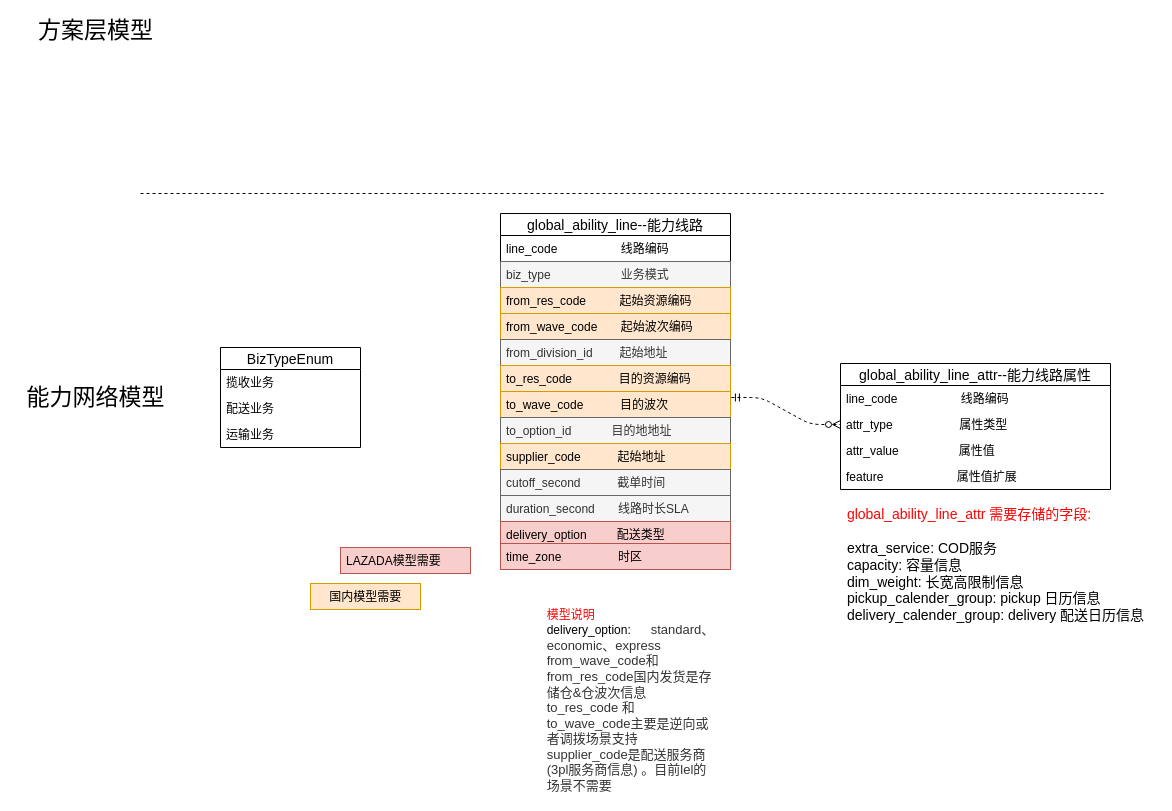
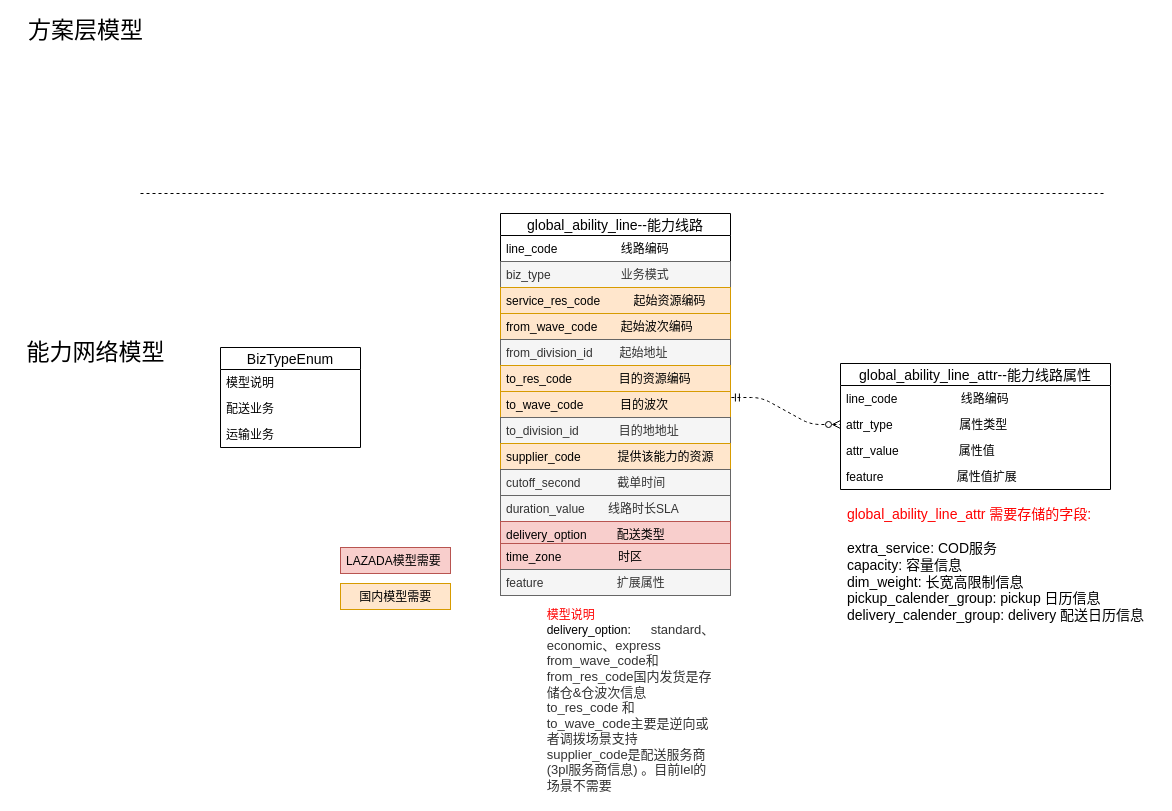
- <mxCell id="27" value="&lt;font style=&quot;font-size: 23px&quot;&gt;方案层模型&lt;/font&gt;" style="text;html=1;align=center;verticalAlign=middle;resizable=0;points=[];autosize=1;" parent="1" vertex="1"><mxGeometry x="30" y="20" width="130" height="20" as="geometry" /></mxCell>
+ <mxCell id="27" value="&lt;font style=&quot;font-size: 23px&quot;&gt;方案层模型&lt;/font&gt;" style="text;html=1;align=center;verticalAlign=middle;resizable=0;points=[];autosize=1;" parent="1" vertex="1"><mxGeometry x="20" y="20" width="130" height="20" as="geometry" /></mxCell>
- <mxCell id="5" value="from_res_code          起始资源编码" style="text;spacingLeft=4;spacingRight=4;overflow=hidden;rotatable=0;points=[[0,0.5],[1,0.5]];portConstraint=eastwest;fontSize=12;fillColor=#ffe6cc;strokeColor=#d79b00;" parent="2" vertex="1"><mxGeometry y="74" width="230" height="26" as="geometry" /></mxCell>
+ <mxCell id="5" value="service_res_code          起始资源编码" style="text;spacingLeft=4;spacingRight=4;overflow=hidden;rotatable=0;points=[[0,0.5],[1,0.5]];portConstraint=eastwest;fontSize=12;fillColor=#ffe6cc;strokeColor=#d79b00;" parent="2" vertex="1"><mxGeometry y="74" width="230" height="26" as="geometry" /></mxCell>
- <mxCell id="22" value="揽收业务" style="text;strokeColor=none;fillColor=none;spacingLeft=4;spacingRight=4;overflow=hidden;rotatable=0;points=[[0,0.5],[1,0.5]];portConstraint=eastwest;fontSize=12;" parent="21" vertex="1"><mxGeometry y="22" width="140" height="26" as="geometry" /></mxCell>
+ <mxCell id="22" value="模型说明" style="text;strokeColor=none;fillColor=none;spacingLeft=4;spacingRight=4;overflow=hidden;rotatable=0;points=[[0,0.5],[1,0.5]];portConstraint=eastwest;fontSize=12;" parent="21" vertex="1"><mxGeometry y="22" width="140" height="26" as="geometry" /></mxCell>
- <mxCell id="26" value="&lt;font style=&quot;font-size: 23px&quot;&gt;能力网络模型&lt;/font&gt;" style="text;html=1;align=center;verticalAlign=middle;resizable=0;points=[];autosize=1;" parent="1" vertex="1"><mxGeometry x="20" y="387" width="150" height="20" as="geometry" /></mxCell>
+ <mxCell id="26" value="&lt;font style=&quot;font-size: 23px&quot;&gt;能力网络模型&lt;/font&gt;" style="text;html=1;align=center;verticalAlign=middle;resizable=0;points=[];autosize=1;" parent="1" vertex="1"><mxGeometry x="20" y="342" width="150" height="20" as="geometry" /></mxCell>
- <mxCell id="10" value="to_option_id            目的地地址" style="text;strokeColor=#666666;fillColor=#f5f5f5;spacingLeft=4;spacingRight=4;overflow=hidden;rotatable=0;points=[[0,0.5],[1,0.5]];portConstraint=eastwest;fontSize=12;fontColor=#333333;" parent="2" vertex="1"><mxGeometry y="204" width="230" height="26" as="geometry" /></mxCell>
+ <mxCell id="10" value="to_division_id            目的地地址" style="text;strokeColor=#666666;fillColor=#f5f5f5;spacingLeft=4;spacingRight=4;overflow=hidden;rotatable=0;points=[[0,0.5],[1,0.5]];portConstraint=eastwest;fontSize=12;fontColor=#333333;" parent="2" vertex="1"><mxGeometry y="204" width="230" height="26" as="geometry" /></mxCell>
- <mxCell id="11" value="supplier_code           起始地址" style="text;strokeColor=#d79b00;fillColor=#ffe6cc;spacingLeft=4;spacingRight=4;overflow=hidden;rotatable=0;points=[[0,0.5],[1,0.5]];portConstraint=eastwest;fontSize=12;" parent="2" vertex="1"><mxGeometry y="230" width="230" height="26" as="geometry" /></mxCell>
+ <mxCell id="11" value="supplier_code           提供该能力的资源" style="text;strokeColor=#d79b00;fillColor=#ffe6cc;spacingLeft=4;spacingRight=4;overflow=hidden;rotatable=0;points=[[0,0.5],[1,0.5]];portConstraint=eastwest;fontSize=12;" parent="2" vertex="1"><mxGeometry y="230" width="230" height="26" as="geometry" /></mxCell>
- <mxCell id="13" value="duration_second       线路时长SLA" style="text;strokeColor=#666666;fillColor=#f5f5f5;spacingLeft=4;spacingRight=4;overflow=hidden;rotatable=0;points=[[0,0.5],[1,0.5]];portConstraint=eastwest;fontSize=12;fontColor=#333333;" parent="2" vertex="1"><mxGeometry y="282" width="230" height="26" as="geometry" /></mxCell>
+ <mxCell id="13" value="duration_value       线路时长SLA" style="text;strokeColor=#666666;fillColor=#f5f5f5;spacingLeft=4;spacingRight=4;overflow=hidden;rotatable=0;points=[[0,0.5],[1,0.5]];portConstraint=eastwest;fontSize=12;fontColor=#333333;" parent="2" vertex="1"><mxGeometry y="282" width="230" height="26" as="geometry" /></mxCell>
- <mxCell id="30" value="LAZADA模型需要" style="text;strokeColor=#b85450;fillColor=#f8cecc;spacingLeft=4;spacingRight=4;overflow=hidden;rotatable=0;points=[[0,0.5],[1,0.5]];portConstraint=eastwest;fontSize=12;" parent="1" vertex="1"><mxGeometry x="340" y="547" width="130" height="26" as="geometry" /></mxCell>
+ <mxCell id="30" value="LAZADA模型需要" style="text;strokeColor=#b85450;fillColor=#f8cecc;spacingLeft=4;spacingRight=4;overflow=hidden;rotatable=0;points=[[0,0.5],[1,0.5]];portConstraint=eastwest;fontSize=12;" parent="1" vertex="1"><mxGeometry x="340" y="547" width="110" height="26" as="geometry" /></mxCell>
+ <mxCell id="29" value="feature                      扩展属性" style="text;strokeColor=#666666;fillColor=#f5f5f5;spacingLeft=4;spacingRight=4;overflow=hidden;rotatable=0;points=[[0,0.5],[1,0.5]];portConstraint=eastwest;fontSize=12;fontColor=#333333;" parent="1" vertex="1"><mxGeometry x="500" y="569" width="230" height="26" as="geometry" /></mxCell>
- <mxCell id="31" value="    国内模型需要" style="text;strokeColor=#d79b00;fillColor=#ffe6cc;spacingLeft=4;spacingRight=4;overflow=hidden;rotatable=0;points=[[0,0.5],[1,0.5]];portConstraint=eastwest;fontSize=12;" parent="1" vertex="1"><mxGeometry x="310" y="583" width="110" height="26" as="geometry" /></mxCell>
+ <mxCell id="31" value="    国内模型需要" style="text;strokeColor=#d79b00;fillColor=#ffe6cc;spacingLeft=4;spacingRight=4;overflow=hidden;rotatable=0;points=[[0,0.5],[1,0.5]];portConstraint=eastwest;fontSize=12;" parent="1" vertex="1"><mxGeometry x="340" y="583" width="110" height="26" as="geometry" /></mxCell>
